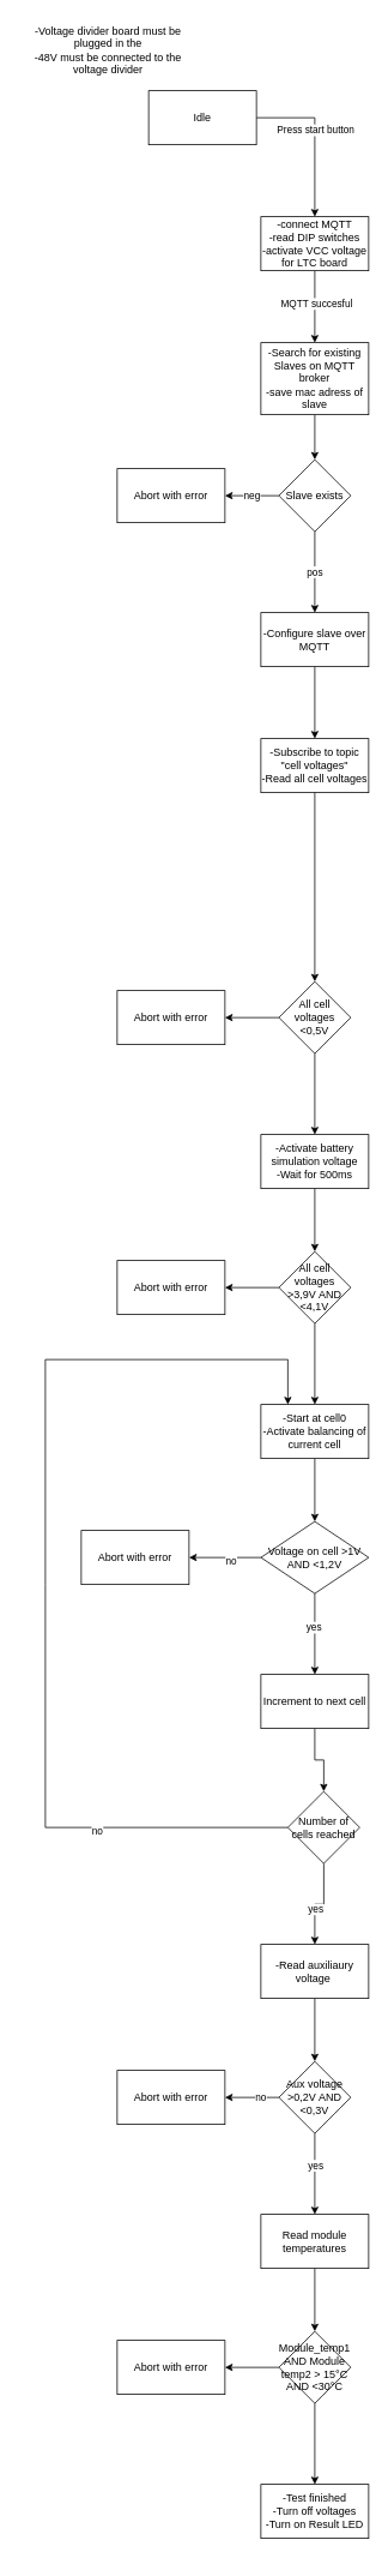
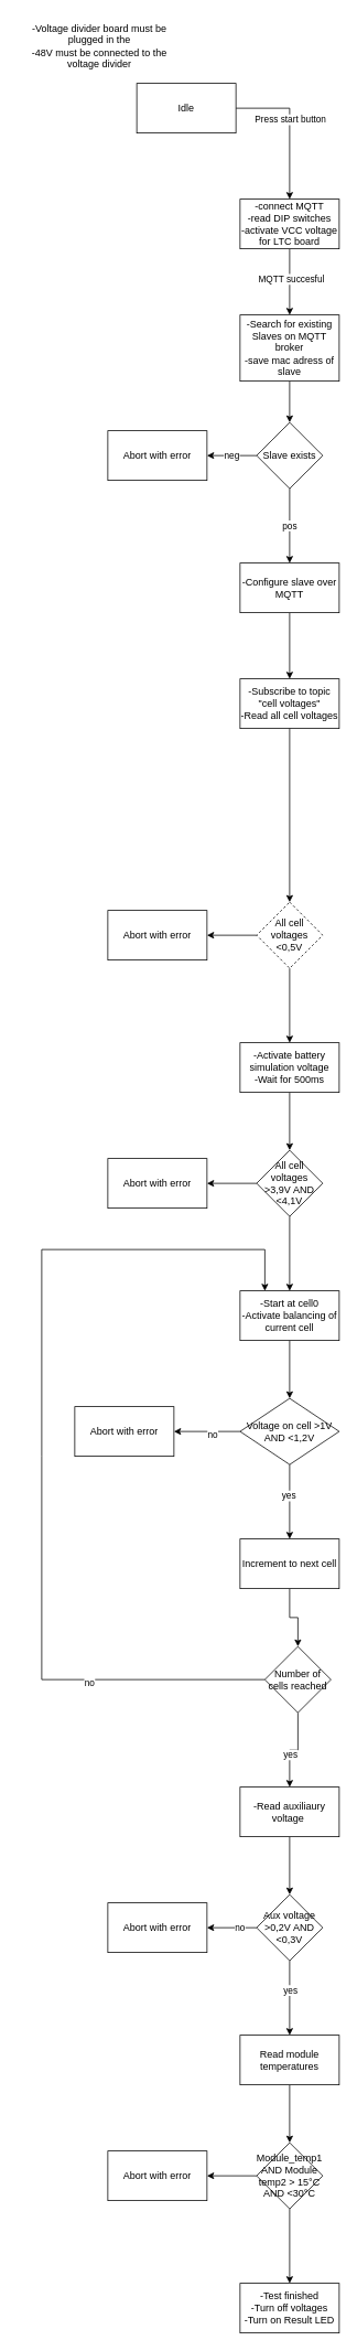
- <mxCell id="20" value="All cell voltages &amp;lt;0,5V" style="rhombus;whiteSpace=wrap;html=1;rounded=0;" vertex="1" parent="1"><mxGeometry x="310" y="1090" width="80" height="80" as="geometry" /></mxCell>
+ <mxCell id="20" value="All cell voltages &amp;lt;0,5V" style="rhombus;whiteSpace=wrap;html=1;rounded=0;dashed=1;" vertex="1" parent="1"><mxGeometry x="310" y="1090" width="80" height="80" as="geometry" /></mxCell>
